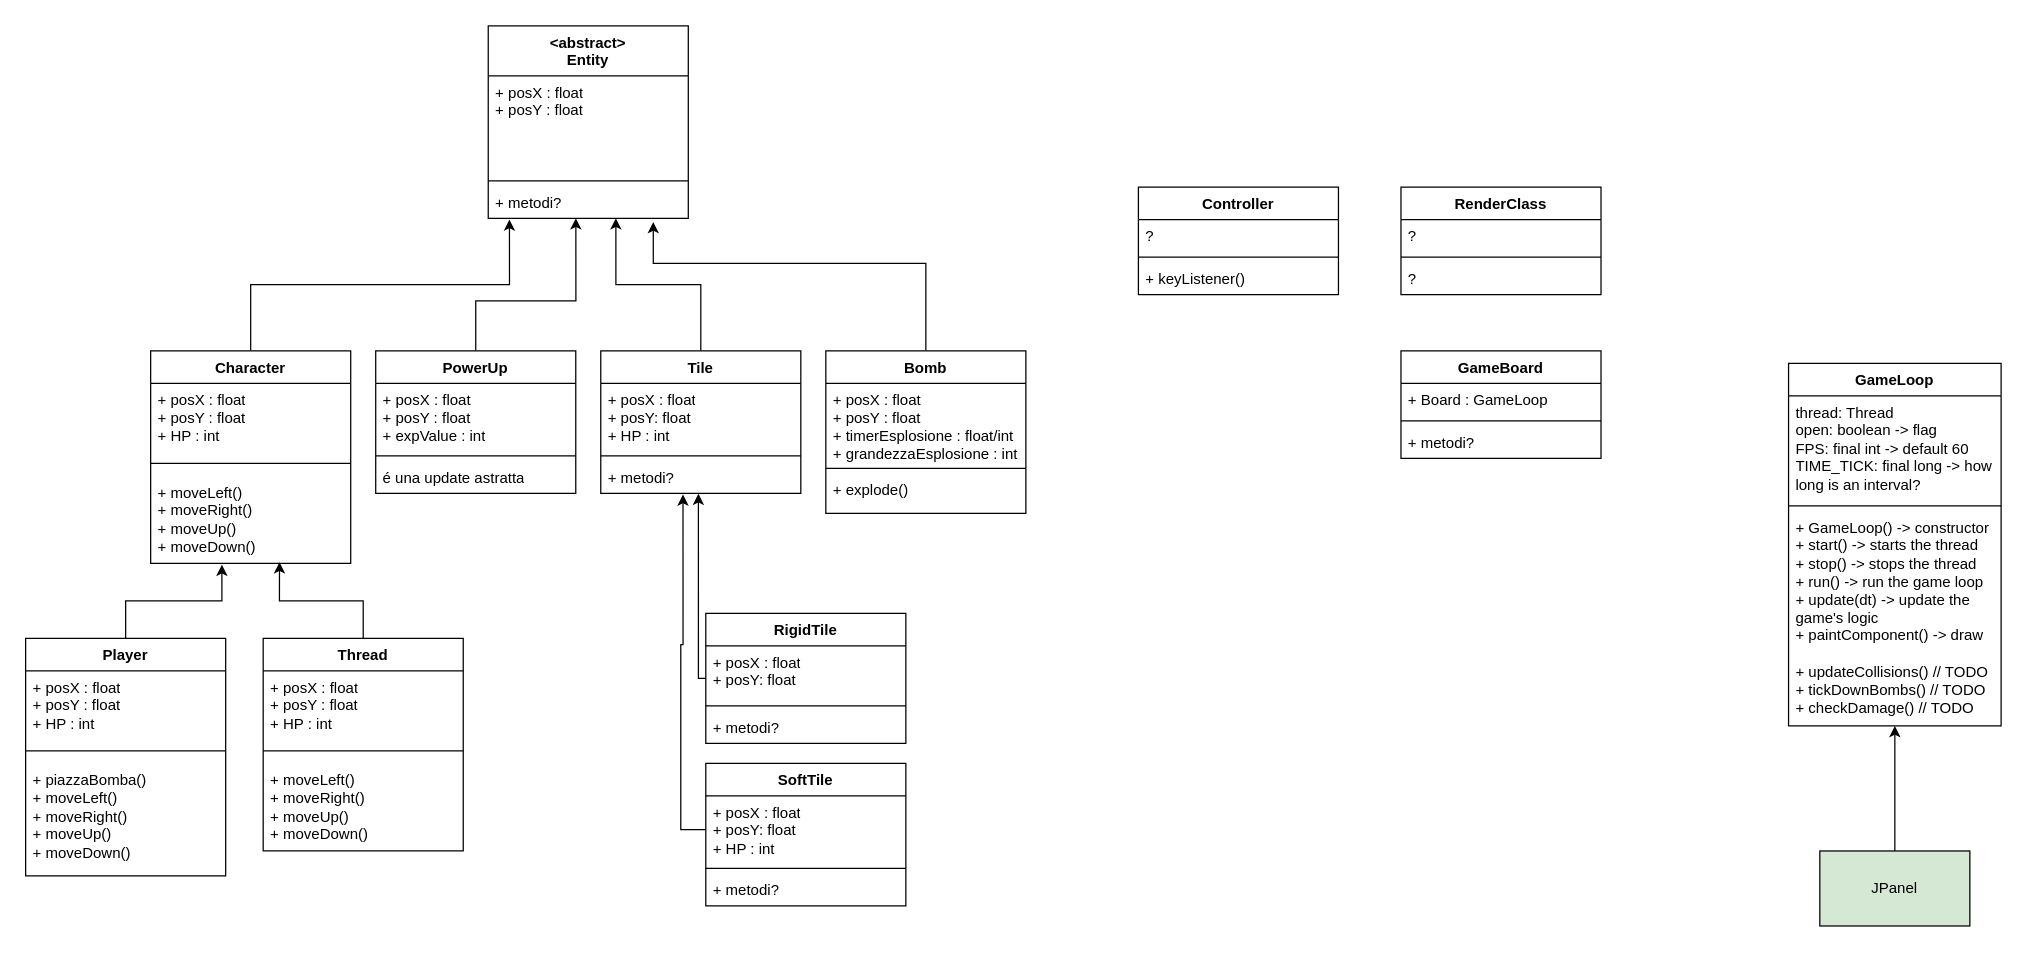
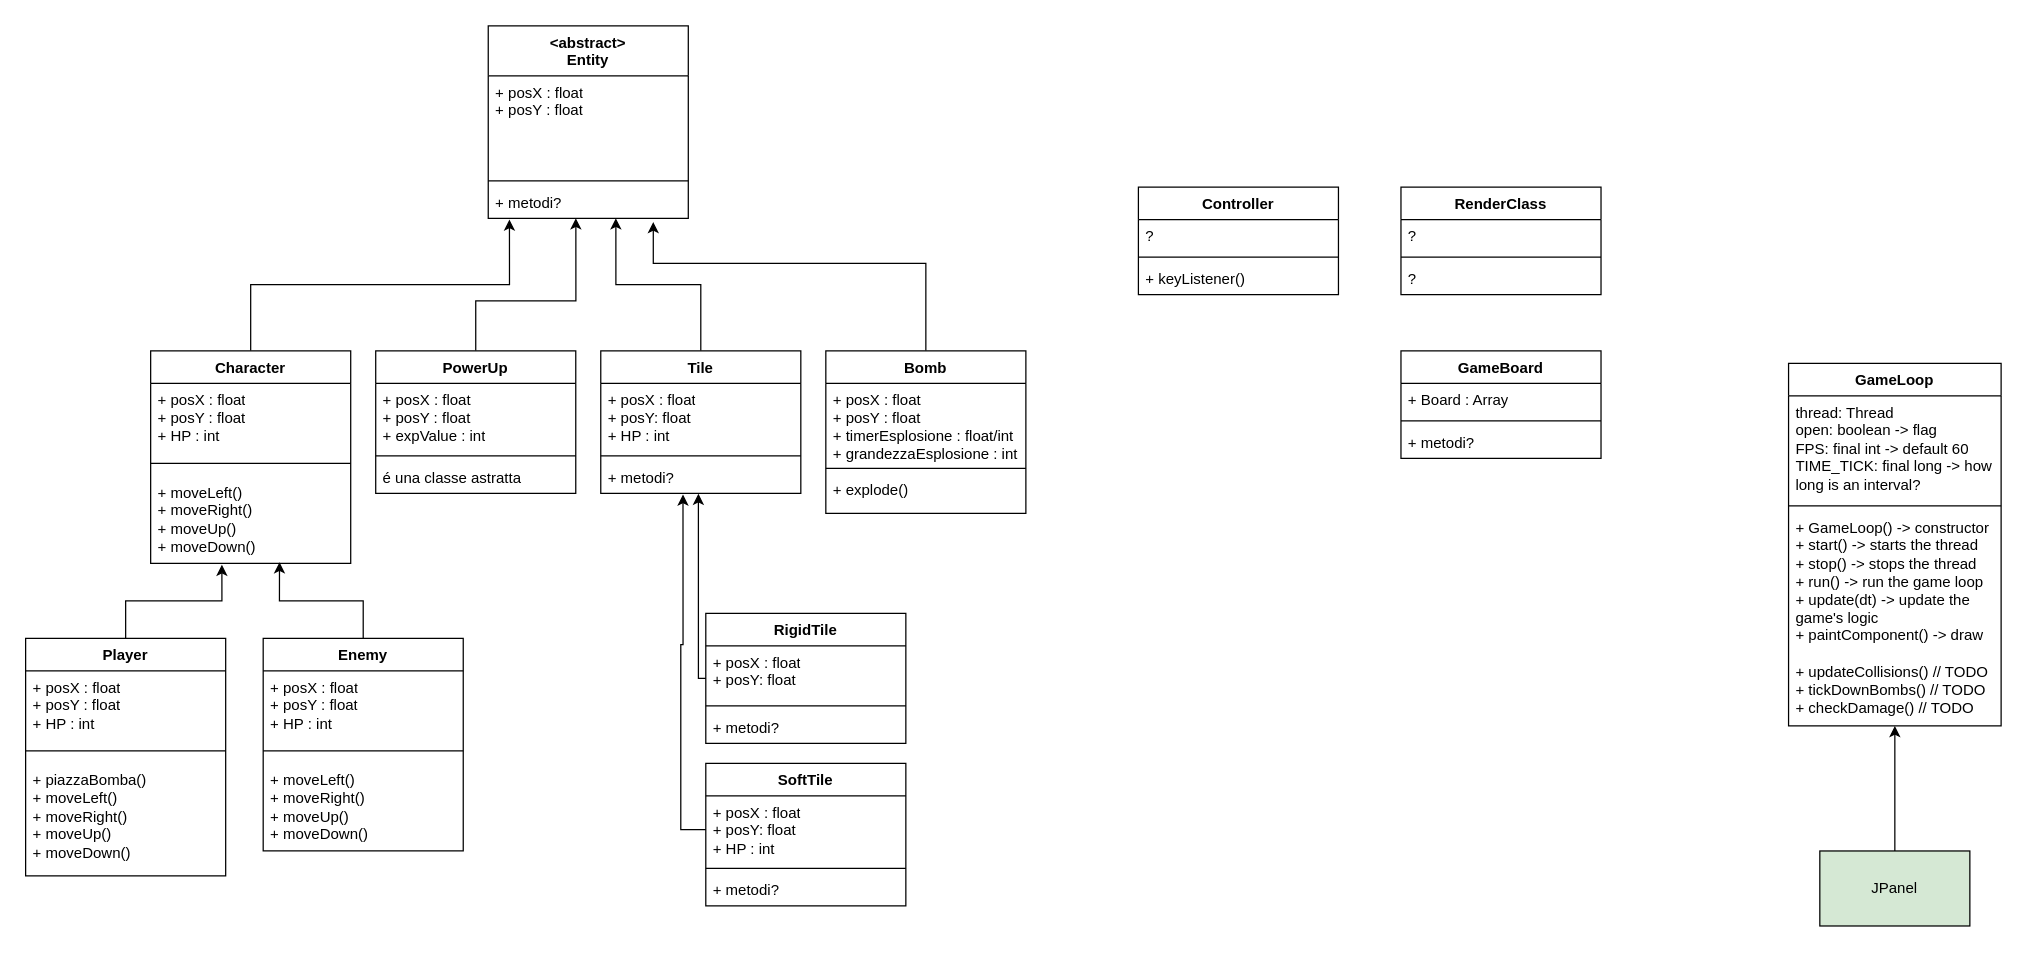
- <mxCell id="3" value="+ Board : GameLoop" style="text;strokeColor=none;fillColor=none;align=left;verticalAlign=top;spacingLeft=4;spacingRight=4;overflow=hidden;rotatable=0;points=[[0,0.5],[1,0.5]];portConstraint=eastwest;whiteSpace=wrap;html=1;rounded=0;" parent="2" vertex="1"><mxGeometry y="26" width="160" height="26" as="geometry" /></mxCell>
+ <mxCell id="3" value="+ Board : Array" style="text;strokeColor=none;fillColor=none;align=left;verticalAlign=top;spacingLeft=4;spacingRight=4;overflow=hidden;rotatable=0;points=[[0,0.5],[1,0.5]];portConstraint=eastwest;whiteSpace=wrap;html=1;rounded=0;" parent="2" vertex="1"><mxGeometry y="26" width="160" height="26" as="geometry" /></mxCell>
- <mxCell id="15" value="é una update astratta&lt;br&gt;" style="text;strokeColor=none;fillColor=none;align=left;verticalAlign=top;spacingLeft=4;spacingRight=4;overflow=hidden;rotatable=0;points=[[0,0.5],[1,0.5]];portConstraint=eastwest;whiteSpace=wrap;html=1;rounded=0;" parent="12" vertex="1"><mxGeometry y="88" width="160" height="26" as="geometry" /></mxCell>
+ <mxCell id="15" value="é una classe astratta&lt;br&gt;" style="text;strokeColor=none;fillColor=none;align=left;verticalAlign=top;spacingLeft=4;spacingRight=4;overflow=hidden;rotatable=0;points=[[0,0.5],[1,0.5]];portConstraint=eastwest;whiteSpace=wrap;html=1;rounded=0;" parent="12" vertex="1"><mxGeometry y="88" width="160" height="26" as="geometry" /></mxCell>
- <mxCell id="48" value="Thread" style="swimlane;fontStyle=1;align=center;verticalAlign=top;childLayout=stackLayout;horizontal=1;startSize=26;horizontalStack=0;resizeParent=1;resizeParentMax=0;resizeLast=0;collapsible=1;marginBottom=0;whiteSpace=wrap;html=1;rounded=0;" parent="1" vertex="1"><mxGeometry x="210" y="510" width="160" height="170" as="geometry" /></mxCell>
+ <mxCell id="48" value="Enemy" style="swimlane;fontStyle=1;align=center;verticalAlign=top;childLayout=stackLayout;horizontal=1;startSize=26;horizontalStack=0;resizeParent=1;resizeParentMax=0;resizeLast=0;collapsible=1;marginBottom=0;whiteSpace=wrap;html=1;rounded=0;" parent="1" vertex="1"><mxGeometry x="210" y="510" width="160" height="170" as="geometry" /></mxCell>
